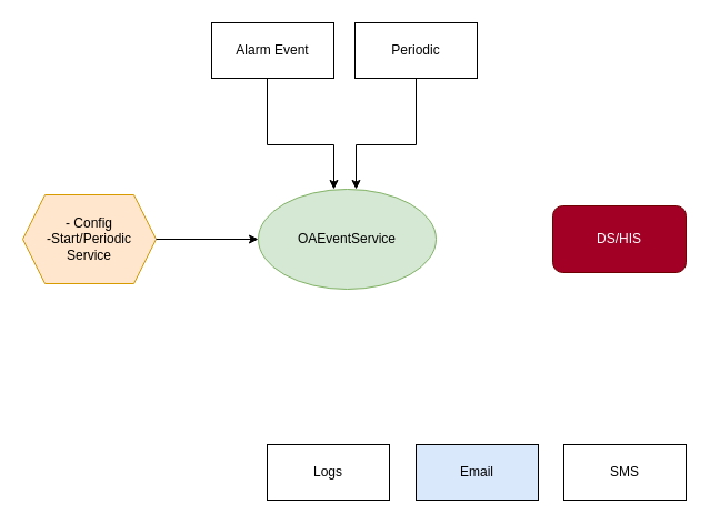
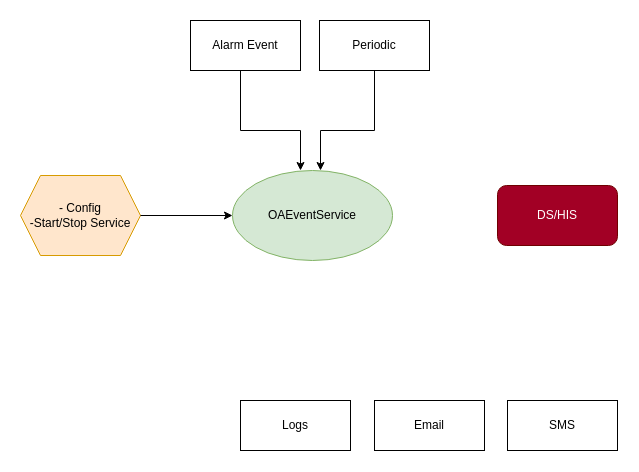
- <mxCell id="9" value="- Config&lt;br&gt;-Start/Periodic Service" style="shape=hexagon;perimeter=hexagonPerimeter2;whiteSpace=wrap;html=1;fixedSize=1;fillColor=#ffe6cc;strokeColor=#d79b00;" vertex="1" parent="1"><mxGeometry x="20" y="175" width="120" height="80" as="geometry" /></mxCell>
+ <mxCell id="9" value="- Config&lt;br&gt;-Start/Stop Service" style="shape=hexagon;perimeter=hexagonPerimeter2;whiteSpace=wrap;html=1;fixedSize=1;fillColor=#ffe6cc;strokeColor=#d79b00;" vertex="1" parent="1"><mxGeometry x="20" y="175" width="120" height="80" as="geometry" /></mxCell>
- <mxCell id="7" value="Email" style="html=1;whiteSpace=wrap;fillColor=#dae8fc;" vertex="1" parent="1"><mxGeometry x="374" y="400" width="110" height="50" as="geometry" /></mxCell>
+ <mxCell id="7" value="Email" style="html=1;whiteSpace=wrap;" vertex="1" parent="1"><mxGeometry x="374" y="400" width="110" height="50" as="geometry" /></mxCell>
